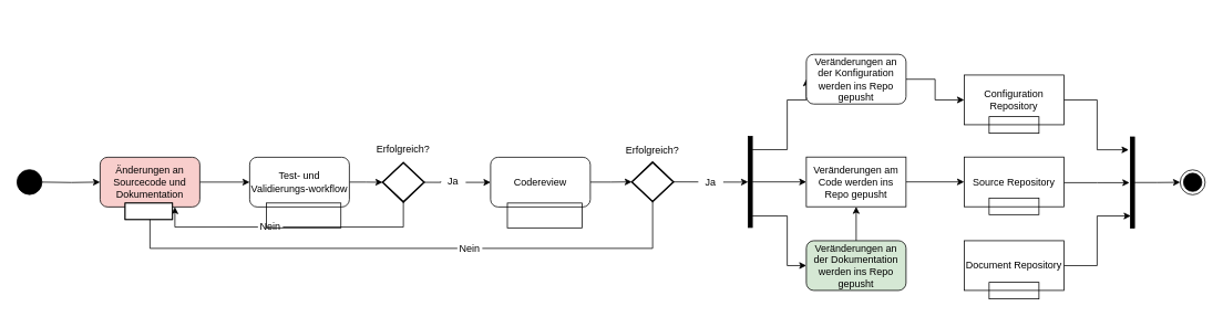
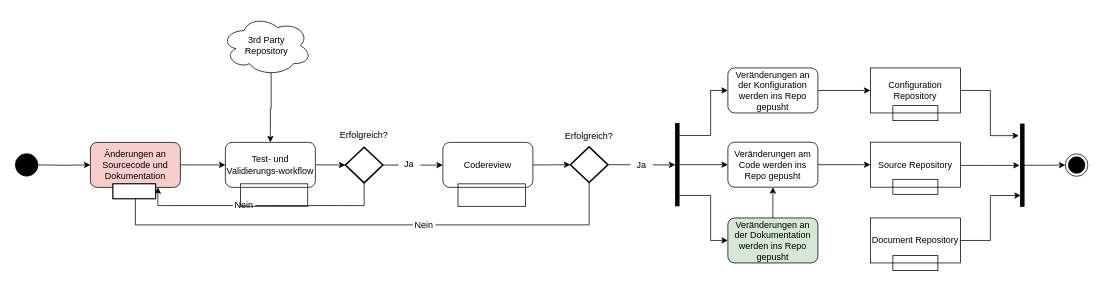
+ <mxCell id="45" value="&lt;div&gt;3rd Party&lt;br&gt;&lt;/div&gt;&lt;div&gt;&lt;span&gt;Repository&lt;/span&gt;&lt;/div&gt;" style="ellipse;shape=cloud;whiteSpace=wrap;html=1;" vertex="1" parent="1"><mxGeometry x="295" y="20" width="120" height="80" as="geometry" /></mxCell>
- <mxCell id="33" value="Veränderungen an der Konfiguration werden ins Repo gepusht" style="rounded=1;whiteSpace=wrap;html=1;" vertex="1" parent="1"><mxGeometry x="970" y="64.75" width="120" height="60" as="geometry" /></mxCell>
+ <mxCell id="33" value="Veränderungen an der Konfiguration werden ins Repo gepusht" style="rounded=1;whiteSpace=wrap;html=1;" vertex="1" parent="1"><mxGeometry x="970" y="89.75" width="120" height="60" as="geometry" /></mxCell>
+ <mxCell id="2" style="edgeStyle=orthogonalEdgeStyle;rounded=0;orthogonalLoop=1;jettySize=auto;html=1;exitX=0.55;exitY=0.95;exitDx=0;exitDy=0;exitPerimeter=0;" edge="1" parent="1" source="45" target="16"><mxGeometry relative="1" as="geometry"><mxPoint x="360" y="40" as="sourcePoint" /></mxGeometry></mxCell>
- <mxCell id="25" value="Veränderungen am Code werden ins Repo gepusht" style="whiteSpace=wrap;html=1;rounded=0;" vertex="1" parent="1"><mxGeometry x="970" y="188.75" width="120" height="60" as="geometry" /></mxCell>
+ <mxCell id="25" value="Veränderungen am Code werden ins Repo gepusht" style="rounded=1;whiteSpace=wrap;html=1;" vertex="1" parent="1"><mxGeometry x="970" y="188.75" width="120" height="60" as="geometry" /></mxCell>
